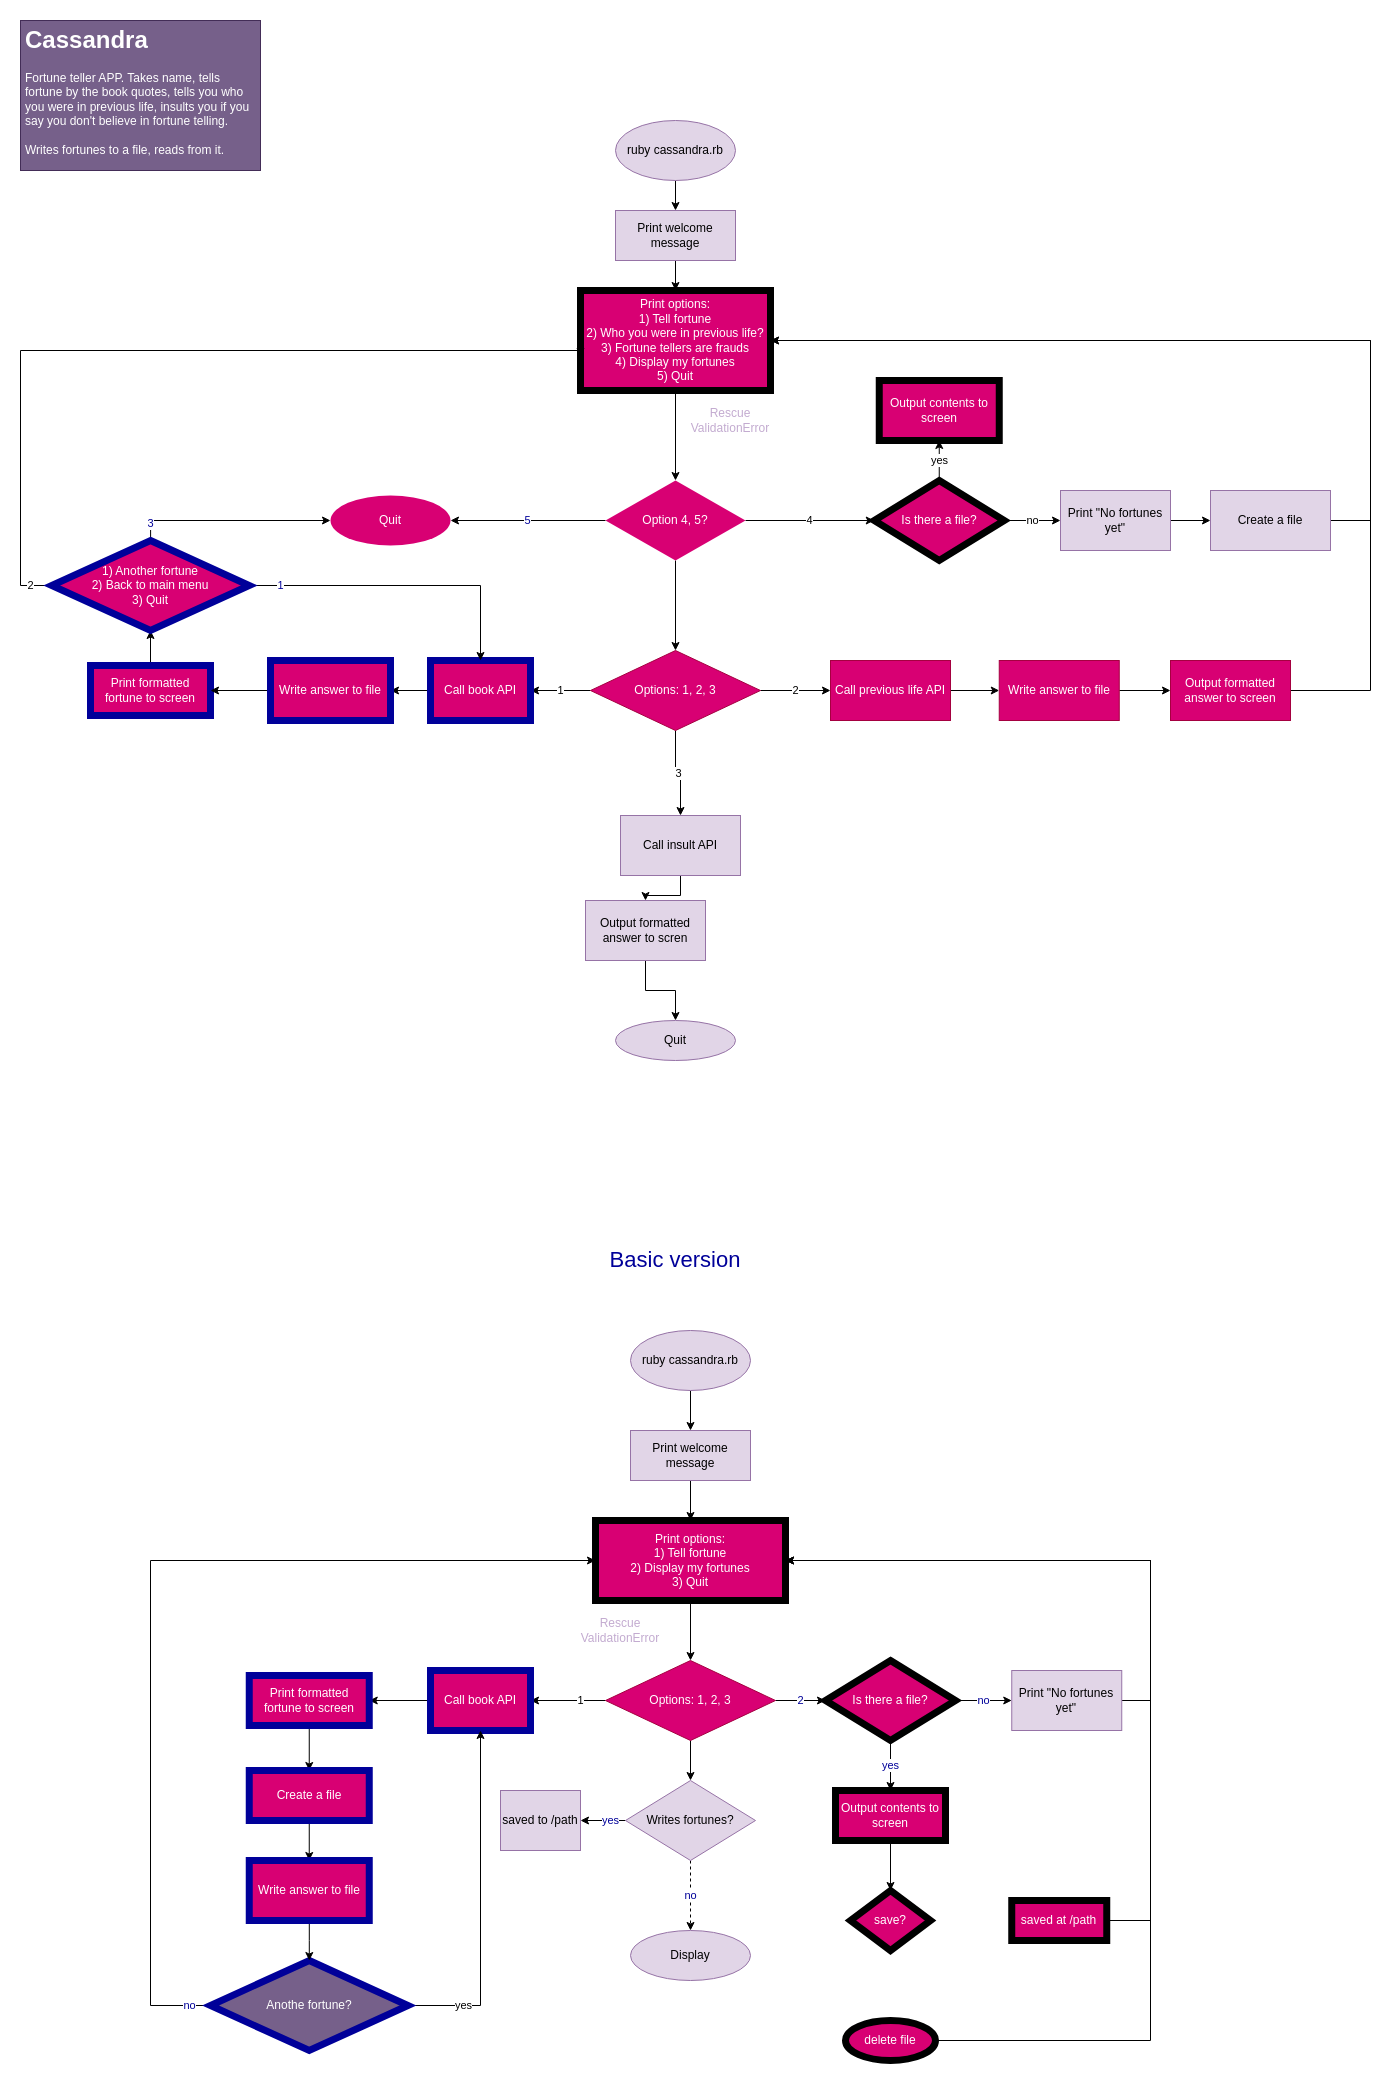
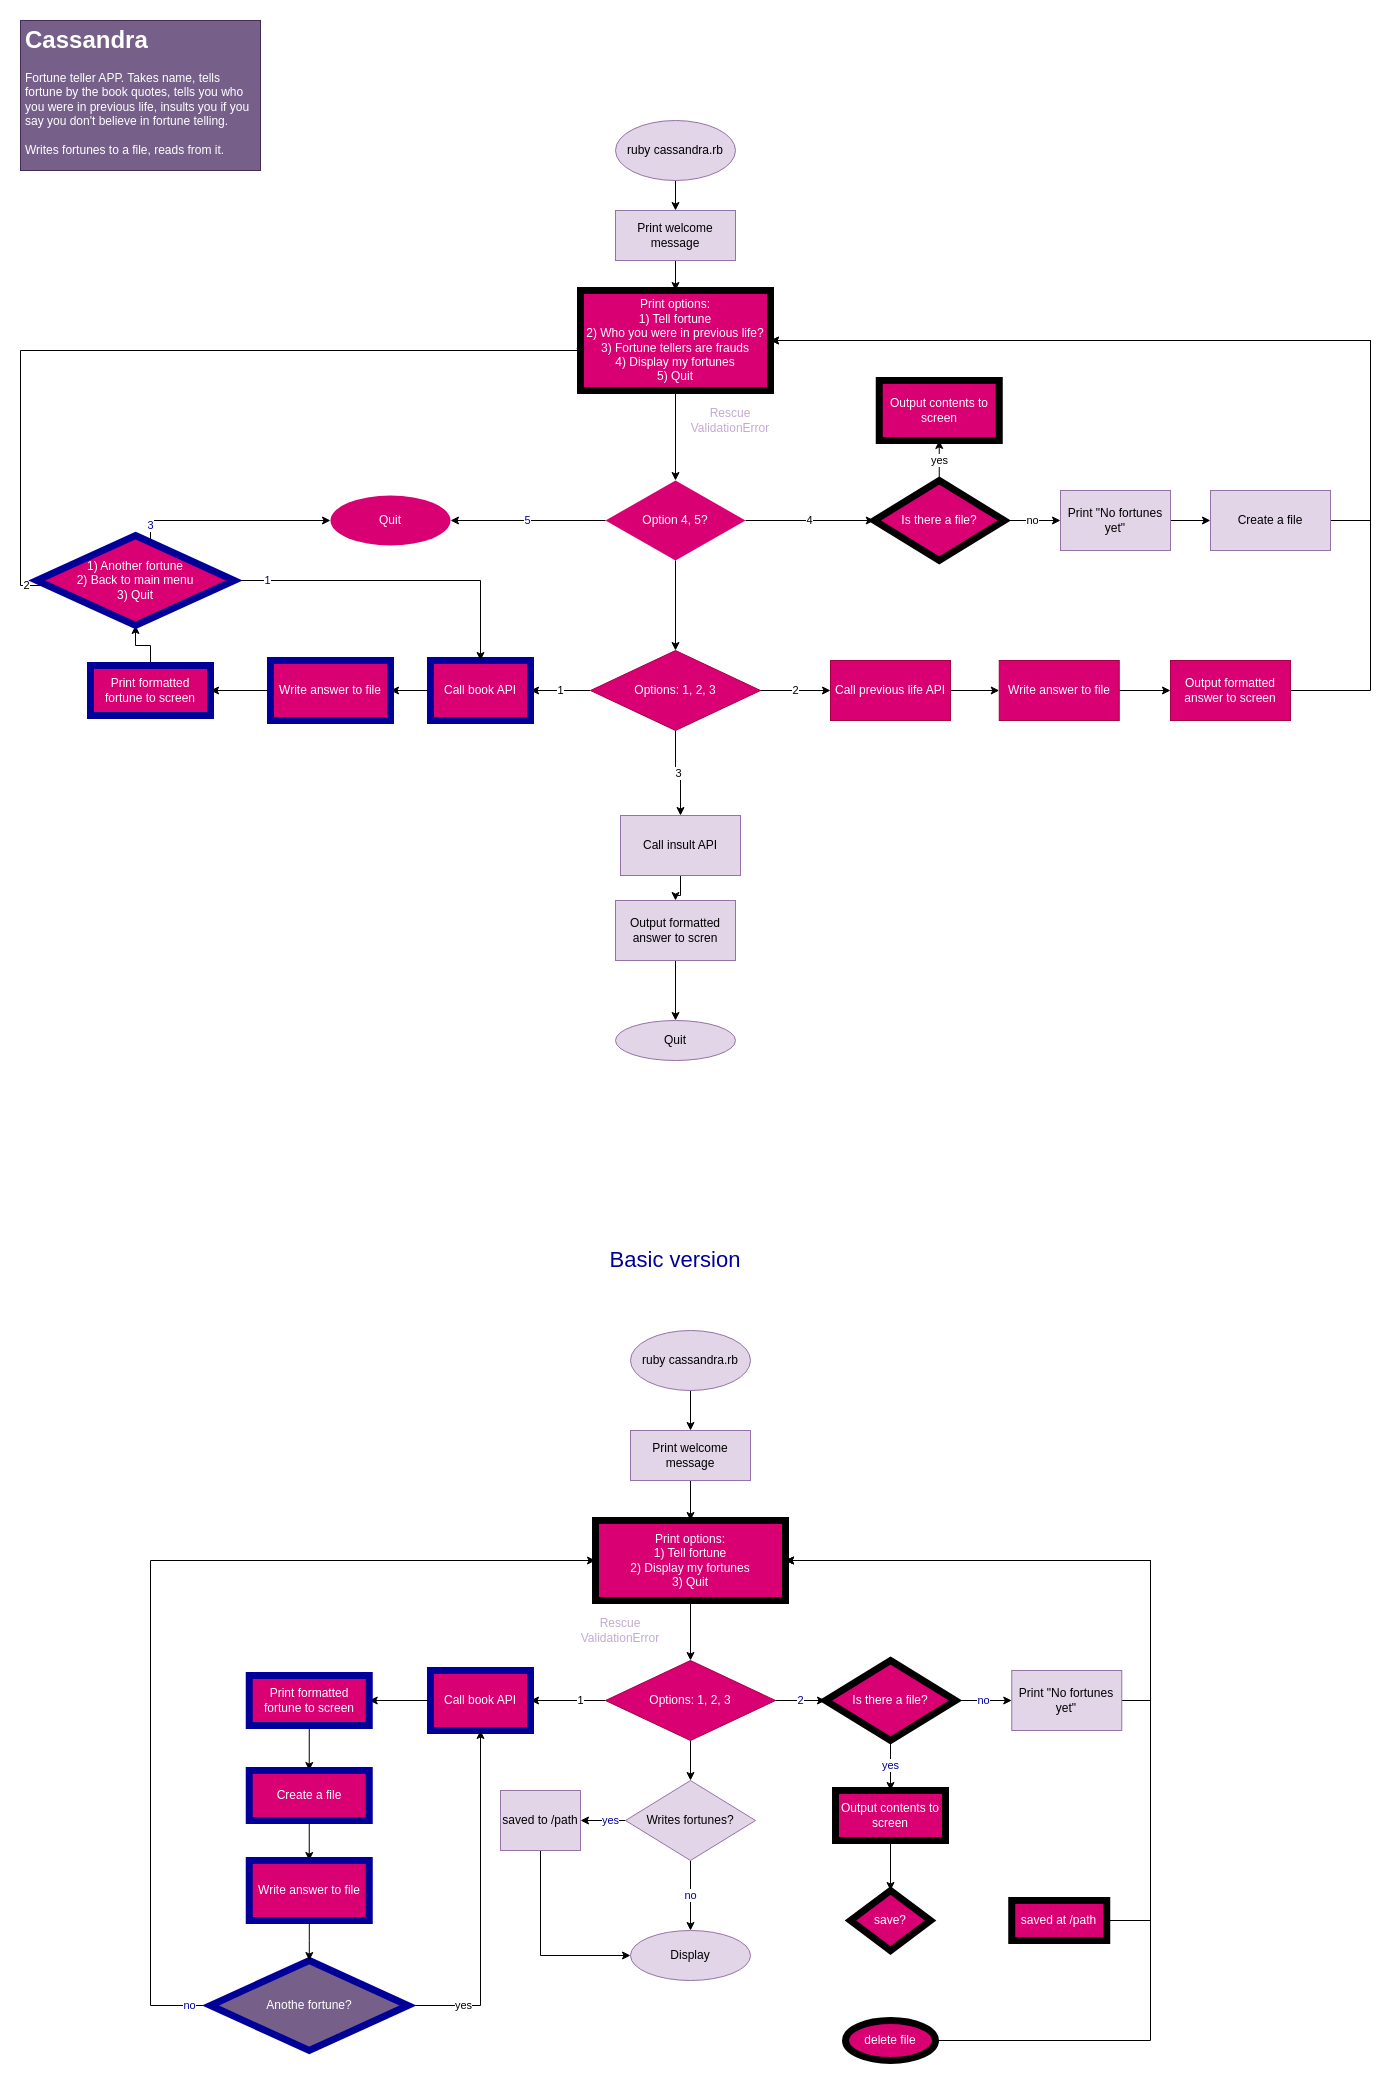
- <mxCell id="21" value="1) Another fortune&lt;br&gt;2) Back to main menu&lt;br&gt;3) Quit" style="rhombus;whiteSpace=wrap;html=1;fillColor=#d80073;fontColor=#ffffff;strokeWidth=7;strokeColor=#000099;" vertex="1" parent="1"><mxGeometry x="51.25" y="540" width="197.5" height="90" as="geometry" /></mxCell>
+ <mxCell id="21" value="1) Another fortune&lt;br&gt;2) Back to main menu&lt;br&gt;3) Quit" style="rhombus;whiteSpace=wrap;html=1;fillColor=#d80073;fontColor=#ffffff;strokeWidth=7;strokeColor=#000099;" vertex="1" parent="1"><mxGeometry x="36.25" y="535" width="197.5" height="90" as="geometry" /></mxCell>
- <mxCell id="27" value="Output formatted answer to scren" style="whiteSpace=wrap;html=1;fillColor=#e1d5e7;strokeColor=#9673a6;" vertex="1" parent="1"><mxGeometry x="585" y="900" width="120" height="60" as="geometry" /></mxCell>
+ <mxCell id="27" value="Output formatted answer to scren" style="whiteSpace=wrap;html=1;fillColor=#e1d5e7;strokeColor=#9673a6;" vertex="1" parent="1"><mxGeometry x="615" y="900" width="120" height="60" as="geometry" /></mxCell>
- <mxCell id="87" value="no" style="edgeStyle=orthogonalEdgeStyle;rounded=0;orthogonalLoop=1;jettySize=auto;html=1;fontColor=#000099;dashed=1;" edge="1" parent="1" source="89" target="76"><mxGeometry relative="1" as="geometry" /></mxCell>
+ <mxCell id="87" value="no" style="edgeStyle=orthogonalEdgeStyle;rounded=0;orthogonalLoop=1;jettySize=auto;html=1;fontColor=#000099;" edge="1" parent="1" source="89" target="76"><mxGeometry relative="1" as="geometry" /></mxCell>
+ <mxCell id="90" style="edgeStyle=orthogonalEdgeStyle;rounded=0;orthogonalLoop=1;jettySize=auto;html=1;fontColor=#000099;" edge="1" parent="1" source="91" target="76"><mxGeometry relative="1" as="geometry"><Array as="points"><mxPoint x="540" y="1955" /></Array></mxGeometry></mxCell>
